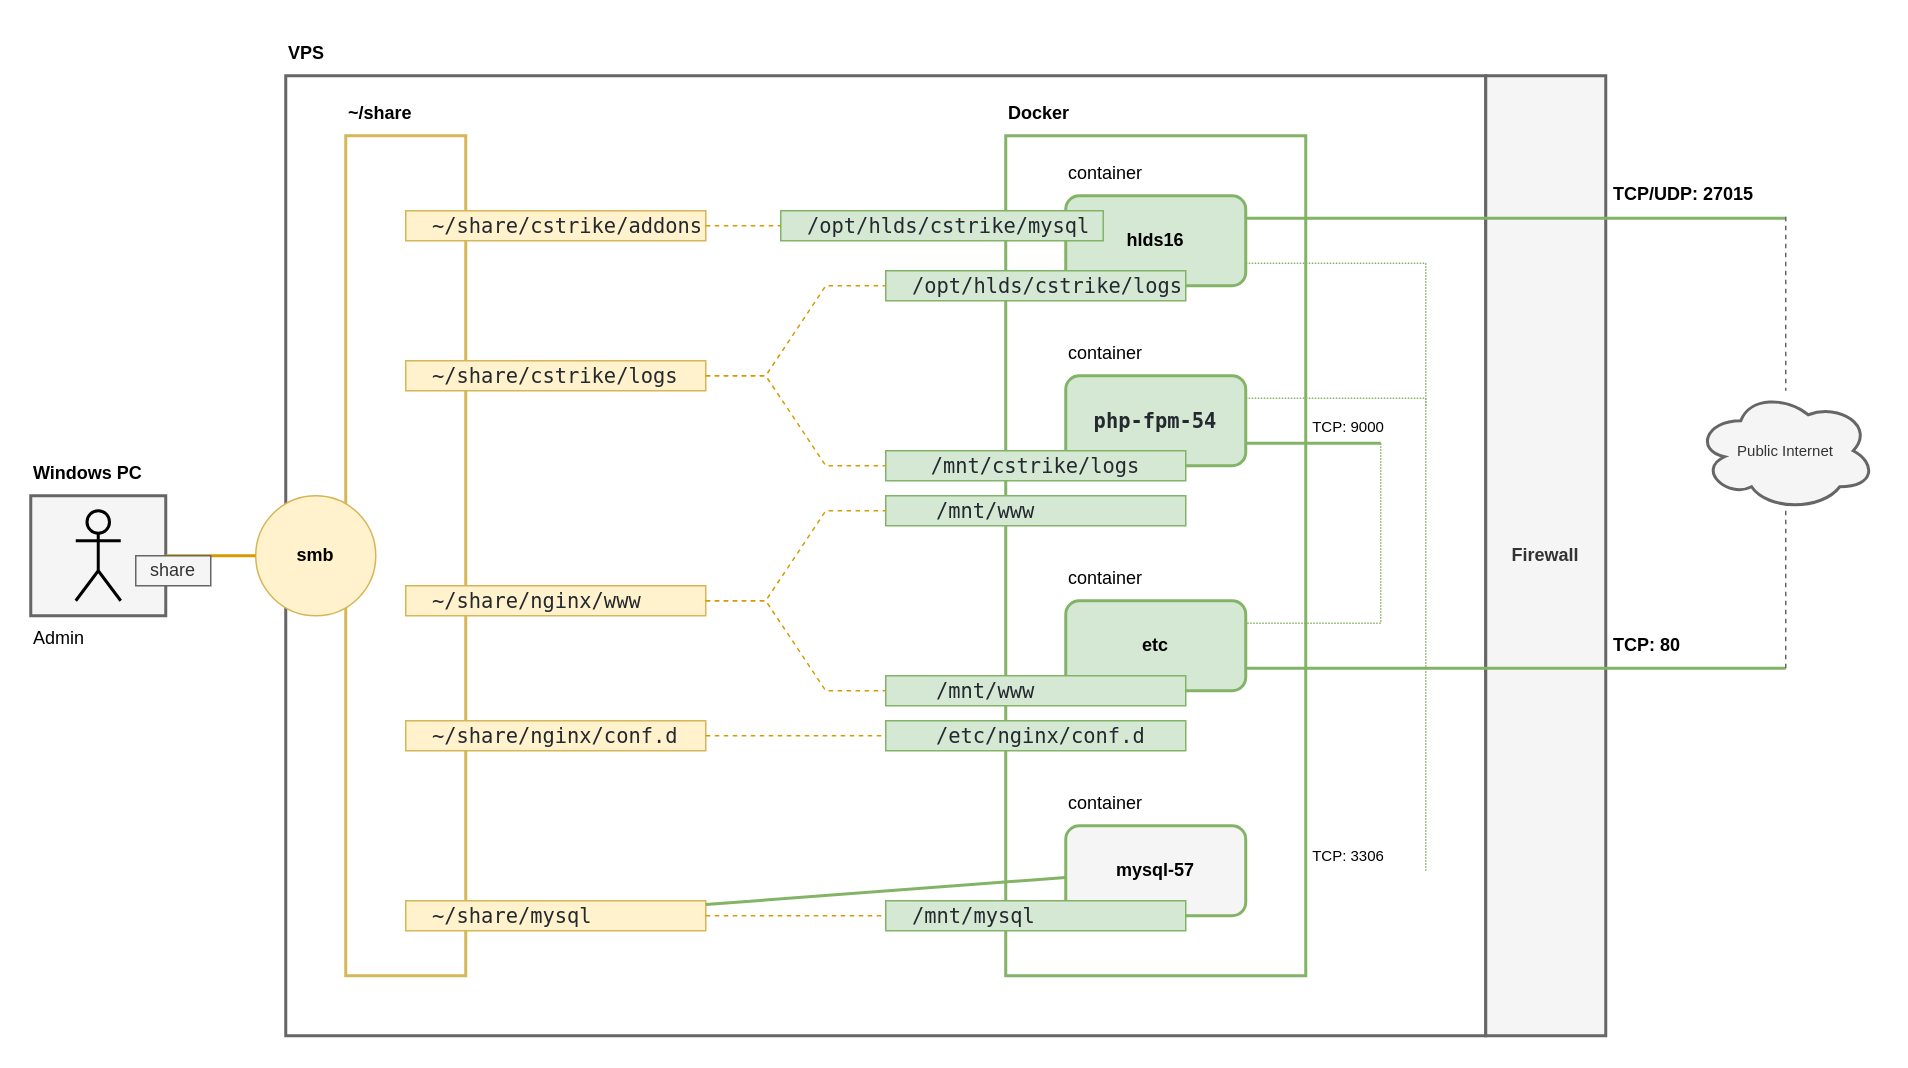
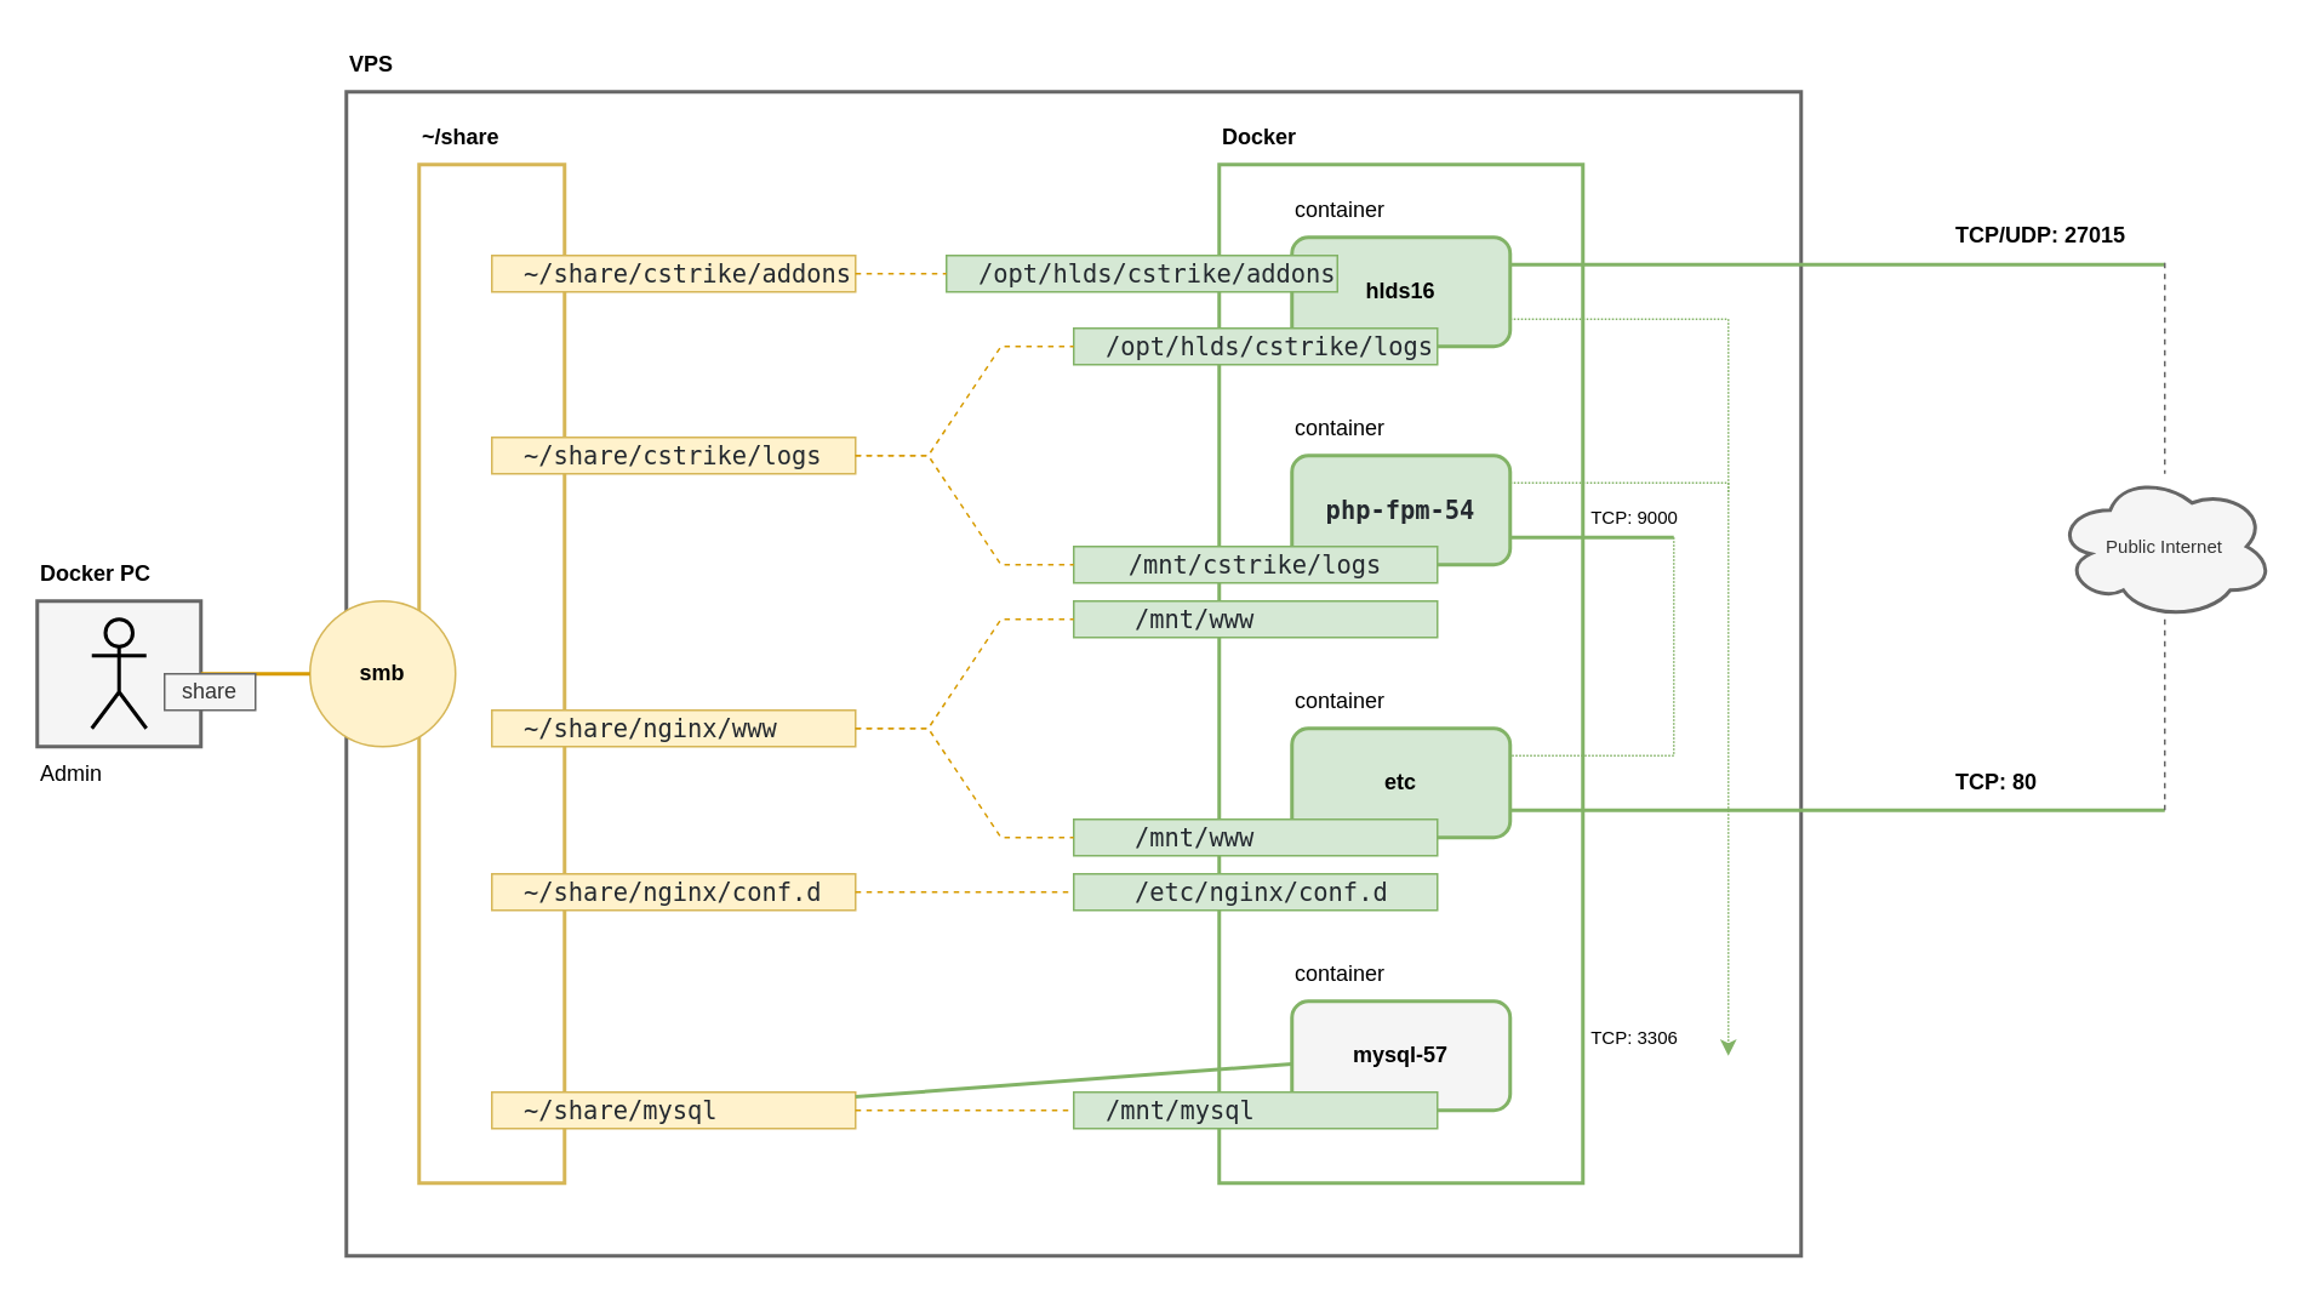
- <mxCell id="52" value="&lt;pre style=&quot;box-sizing: border-box ; font-family: , , &amp;#34;sf mono&amp;#34; , &amp;#34;menlo&amp;#34; , &amp;#34;consolas&amp;#34; , &amp;#34;liberation mono&amp;#34; , monospace ; font-size: 13.6px ; margin-top: 0px ; margin-bottom: 0px ; overflow-wrap: normal ; padding: 16px ; overflow: auto ; line-height: 1.45 ; border-radius: 6px ; word-break: normal ; color: rgb(36 , 41 , 47)&quot;&gt;/opt/hlds/cstrike/mysql&lt;/pre&gt;" style="rounded=0;whiteSpace=wrap;html=1;align=left;fillColor=#d5e8d4;strokeColor=#82b366;" vertex="1" parent="1"><mxGeometry x="520" y="140" width="215" height="20" as="geometry" /></mxCell>
+ <mxCell id="52" value="&lt;pre style=&quot;box-sizing: border-box ; font-family: , , &amp;#34;sf mono&amp;#34; , &amp;#34;menlo&amp;#34; , &amp;#34;consolas&amp;#34; , &amp;#34;liberation mono&amp;#34; , monospace ; font-size: 13.6px ; margin-top: 0px ; margin-bottom: 0px ; overflow-wrap: normal ; padding: 16px ; overflow: auto ; line-height: 1.45 ; border-radius: 6px ; word-break: normal ; color: rgb(36 , 41 , 47)&quot;&gt;/opt/hlds/cstrike/addons&lt;/pre&gt;" style="rounded=0;whiteSpace=wrap;html=1;align=left;fillColor=#d5e8d4;strokeColor=#82b366;" vertex="1" parent="1"><mxGeometry x="520" y="140" width="215" height="20" as="geometry" /></mxCell>
- <mxCell id="47" value="Windows PC" style="text;html=1;strokeColor=none;fillColor=none;align=left;verticalAlign=middle;whiteSpace=wrap;rounded=0;fontStyle=1" vertex="1" parent="1"><mxGeometry x="20" y="300" width="120" height="30" as="geometry" /></mxCell>
+ <mxCell id="47" value="Docker PC" style="text;html=1;strokeColor=none;fillColor=none;align=left;verticalAlign=middle;whiteSpace=wrap;rounded=0;fontStyle=1" vertex="1" parent="1"><mxGeometry x="20" y="300" width="120" height="30" as="geometry" /></mxCell>
- <mxCell id="34" value="Firewall" style="rounded=0;whiteSpace=wrap;html=1;strokeWidth=2;fillColor=#f5f5f5;align=center;fontStyle=1;fontColor=#333333;strokeColor=#666666;" vertex="1" parent="1"><mxGeometry x="990" y="50" width="80" height="640" as="geometry" /></mxCell>
- <mxCell id="40" value="" style="endArrow=none;dashed=1;html=1;rounded=0;strokeWidth=1;dashPattern=1 1;fillColor=#d5e8d4;strokeColor=#82b366;exitX=1;exitY=0.25;exitDx=0;exitDy=0;entryX=1;entryY=1;entryDx=0;entryDy=0;" edge="1" parent="1" source="9" target="41"><mxGeometry width="50" height="50" relative="1" as="geometry"><mxPoint x="840" y="305" as="sourcePoint" /><mxPoint x="840" y="425" as="targetPoint" /><Array as="points"><mxPoint x="950" y="265" /><mxPoint x="950" y="580" /></Array></mxGeometry></mxCell>
+ <mxCell id="40" value="" style="endArrow=classic;dashed=1;html=1;rounded=0;strokeWidth=1;dashPattern=1 1;fillColor=#d5e8d4;strokeColor=#82b366;exitX=1;exitY=0.25;exitDx=0;exitDy=0;entryX=1;entryY=1;entryDx=0;entryDy=0;" edge="1" parent="1" source="9" target="41"><mxGeometry width="50" height="50" relative="1" as="geometry"><mxPoint x="840" y="305" as="sourcePoint" /><mxPoint x="840" y="425" as="targetPoint" /><Array as="points"><mxPoint x="950" y="265" /><mxPoint x="950" y="580" /></Array></mxGeometry></mxCell>
